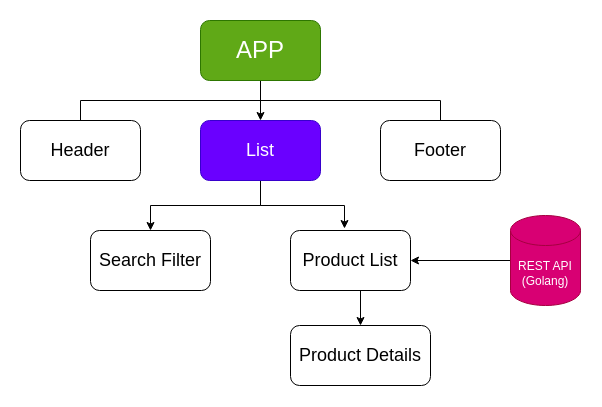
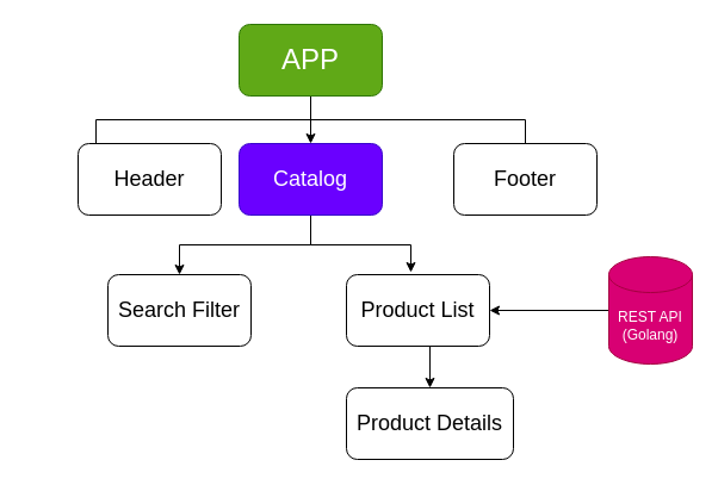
- <mxCell id="5" value="&lt;font style=&quot;font-size: 18px&quot;&gt;Header&lt;/font&gt;" style="rounded=1;whiteSpace=wrap;html=1;" vertex="1" parent="1"><mxGeometry x="20" y="120" width="120" height="60" as="geometry" /></mxCell>
+ <mxCell id="5" value="&lt;font style=&quot;font-size: 18px&quot;&gt;Header&lt;/font&gt;" style="rounded=1;whiteSpace=wrap;html=1;" vertex="1" parent="1"><mxGeometry x="65" y="120" width="120" height="60" as="geometry" /></mxCell>
- <mxCell id="8" value="&lt;font style=&quot;font-size: 18px&quot;&gt;List&lt;/font&gt;" style="rounded=1;whiteSpace=wrap;html=1;fillColor=#6a00ff;strokeColor=#3700CC;fontColor=#ffffff;" vertex="1" parent="1"><mxGeometry x="200" y="120" width="120" height="60" as="geometry" /></mxCell>
+ <mxCell id="8" value="&lt;font style=&quot;font-size: 18px&quot;&gt;Catalog&lt;/font&gt;" style="rounded=1;whiteSpace=wrap;html=1;fillColor=#6a00ff;strokeColor=#3700CC;fontColor=#ffffff;" vertex="1" parent="1"><mxGeometry x="200" y="120" width="120" height="60" as="geometry" /></mxCell>
